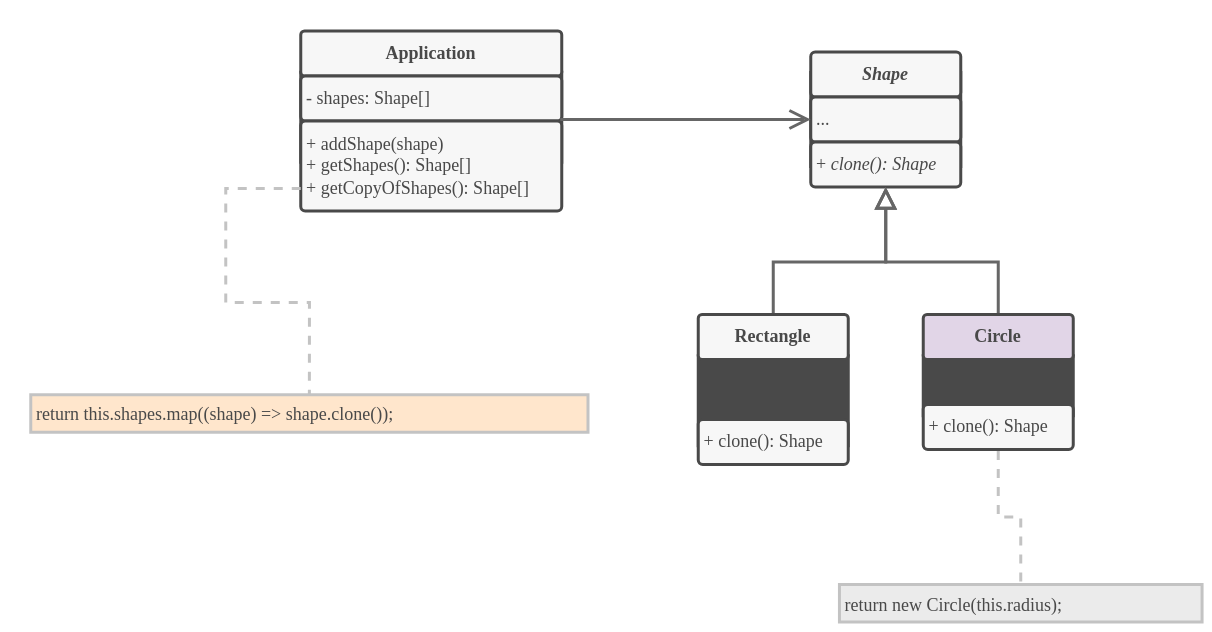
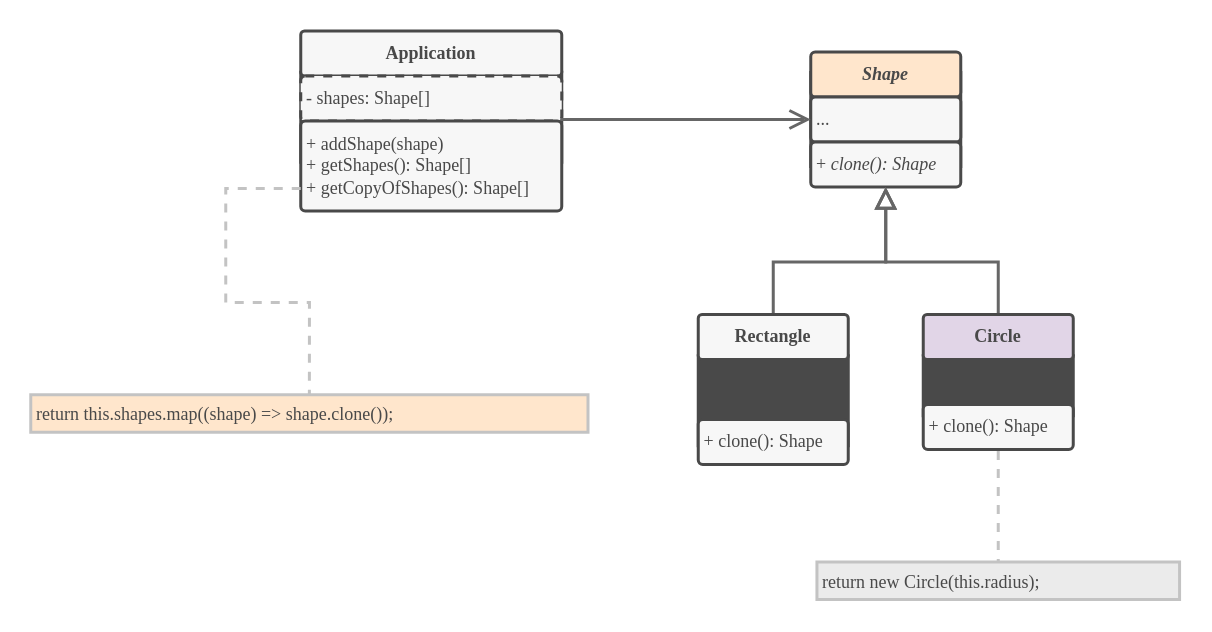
- <mxCell id="4" value="&lt;i&gt;&lt;font color=&quot;#494949&quot; data-font-src=&quot;https://fonts.googleapis.com/css?family=Nunito&quot; face=&quot;Nunito&quot;&gt;&lt;b&gt;Shape&lt;/b&gt;&lt;/font&gt;&lt;/i&gt;" style="rounded=1;whiteSpace=wrap;html=1;arcSize=6;fillColor=#F7F7F7;strokeColor=#494949;strokeWidth=2;container=0;absoluteArcSize=1;" vertex="1" parent="1"><mxGeometry x="540" y="34" width="100" height="30" as="geometry" /></mxCell>
+ <mxCell id="4" value="&lt;i&gt;&lt;font color=&quot;#494949&quot; data-font-src=&quot;https://fonts.googleapis.com/css?family=Nunito&quot; face=&quot;Nunito&quot;&gt;&lt;b&gt;Shape&lt;/b&gt;&lt;/font&gt;&lt;/i&gt;" style="rounded=1;whiteSpace=wrap;html=1;arcSize=6;fillColor=#ffe6cc;strokeColor=#494949;strokeWidth=2;container=0;absoluteArcSize=1;" vertex="1" parent="1"><mxGeometry x="540" y="34" width="100" height="30" as="geometry" /></mxCell>
- <mxCell id="19" value="&lt;font face=&quot;Nunito&quot;&gt;- shapes: Shape[]&lt;br&gt;&lt;/font&gt;" style="rounded=1;whiteSpace=wrap;html=1;arcSize=6;fillColor=#F7F7F7;strokeColor=#494949;align=left;perimeterSpacing=0;spacingLeft=2;fontColor=#494949;strokeWidth=2;container=0;absoluteArcSize=1;" vertex="1" parent="16"><mxGeometry y="30" width="174.0" height="30" as="geometry" /></mxCell>
+ <mxCell id="19" value="&lt;font face=&quot;Nunito&quot;&gt;- shapes: Shape[]&lt;br&gt;&lt;/font&gt;" style="rounded=1;whiteSpace=wrap;html=1;arcSize=6;fillColor=#F7F7F7;strokeColor=#494949;align=left;perimeterSpacing=0;spacingLeft=2;fontColor=#494949;strokeWidth=2;container=0;absoluteArcSize=1;dashed=1;" vertex="1" parent="16"><mxGeometry y="30" width="174.0" height="30" as="geometry" /></mxCell>
- <mxCell id="15" value="&lt;div style=&quot;line-height: 26px;&quot;&gt;&lt;font data-font-src=&quot;https://fonts.googleapis.com/css?family=Fira+Code+Medium&quot; face=&quot;Fira Code Medium&quot;&gt;return new Circle(this.radius);&lt;/font&gt;&lt;/div&gt;" style="rounded=0;whiteSpace=wrap;html=1;fontColor=#494949;strokeColor=#C3C3C3;fillColor=#EBEBEB;align=left;verticalAlign=middle;spacingLeft=2;spacingRight=1;strokeWidth=2;" vertex="1" parent="1"><mxGeometry x="559.13" y="389" width="241.75" height="25" as="geometry" /></mxCell>
+ <mxCell id="15" value="&lt;div style=&quot;line-height: 26px;&quot;&gt;&lt;font data-font-src=&quot;https://fonts.googleapis.com/css?family=Fira+Code+Medium&quot; face=&quot;Fira Code Medium&quot;&gt;return new Circle(this.radius);&lt;/font&gt;&lt;/div&gt;" style="rounded=0;whiteSpace=wrap;html=1;fontColor=#494949;strokeColor=#C3C3C3;fillColor=#EBEBEB;align=left;verticalAlign=middle;spacingLeft=2;spacingRight=1;strokeWidth=2;" vertex="1" parent="1"><mxGeometry x="544.13" y="374" width="241.75" height="25" as="geometry" /></mxCell>
